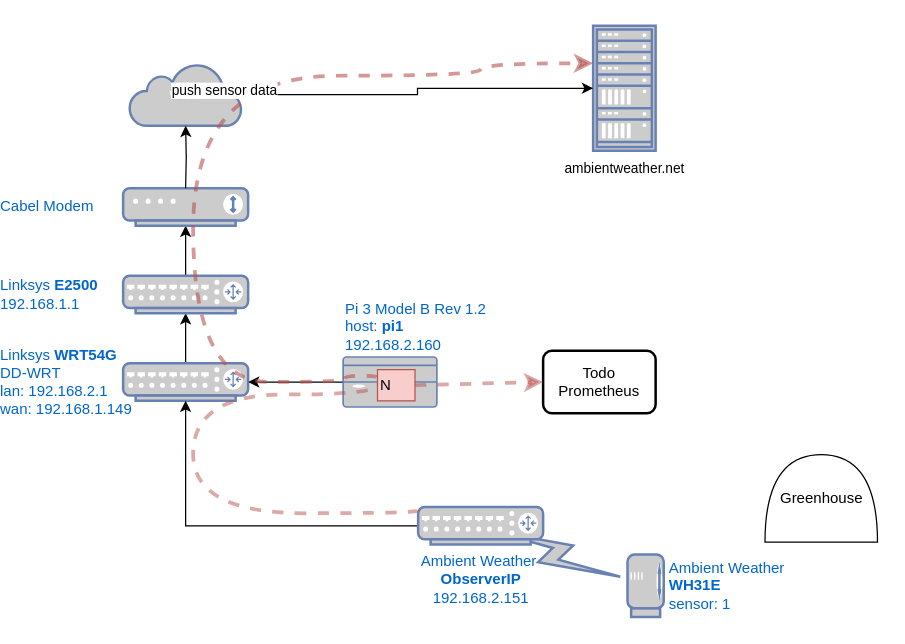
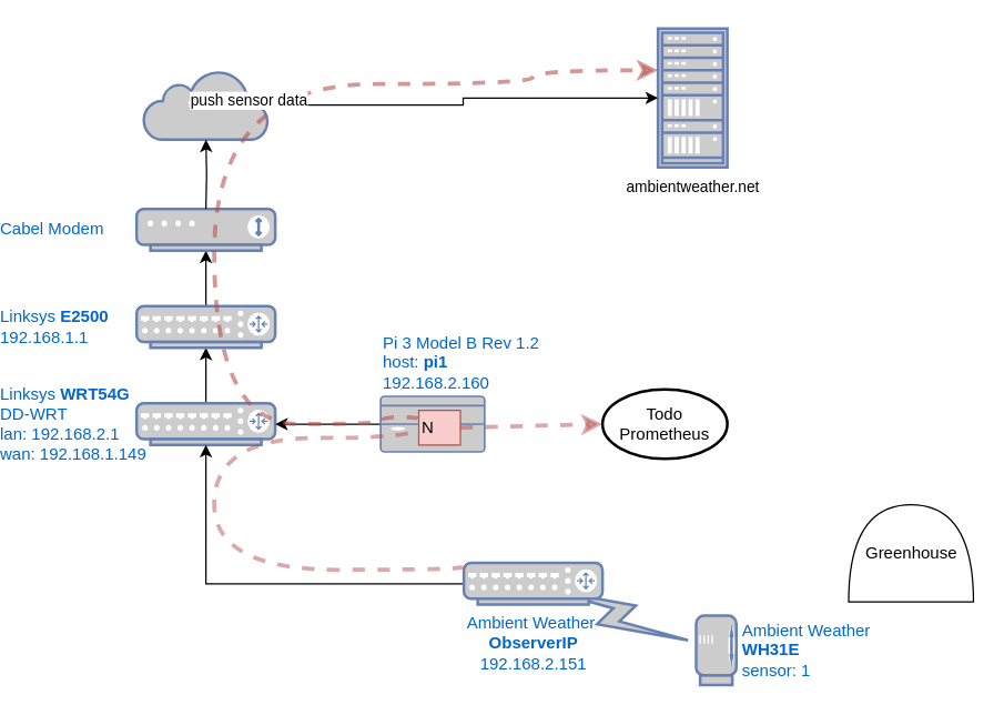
- <mxCell id="22" value="Todo&lt;br&gt;Prometheus" style="rounded=1;whiteSpace=wrap;html=1;absoluteArcSize=1;arcSize=14;strokeWidth=2;fontSize=12;align=center;" parent="1" vertex="1"><mxGeometry x="356" y="280" width="90" height="50" as="geometry" /></mxCell>
+ <mxCell id="22" value="Todo&lt;br&gt;Prometheus" style="ellipse;whiteSpace=wrap;html=1;absoluteArcSize=1;arcSize=14;strokeWidth=2;fontSize=12;align=center;" parent="1" vertex="1"><mxGeometry x="356" y="280" width="90" height="50" as="geometry" /></mxCell>
